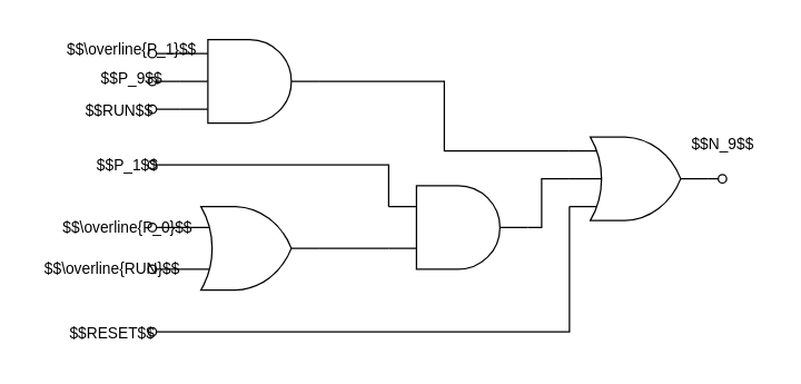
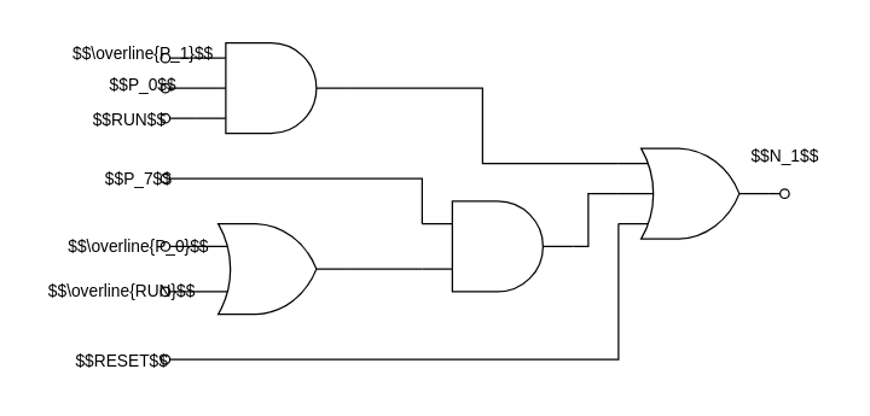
- <mxCell id="18" value="$$P_9$$" style="text;html=1;align=center;verticalAlign=middle;resizable=0;points=[];autosize=1;strokeColor=none;fillColor=none;fontSize=11;fontFamily=Helvetica;fontColor=default;" vertex="1" parent="1"><mxGeometry x="59" y="41" width="70" height="30" as="geometry" /></mxCell>
+ <mxCell id="18" value="$$P_0$$" style="text;html=1;align=center;verticalAlign=middle;resizable=0;points=[];autosize=1;strokeColor=none;fillColor=none;fontSize=11;fontFamily=Helvetica;fontColor=default;" vertex="1" parent="1"><mxGeometry x="59" y="41" width="70" height="30" as="geometry" /></mxCell>
- <mxCell id="24" value="$$N_9$$" style="text;html=1;align=center;verticalAlign=middle;resizable=0;points=[];autosize=1;strokeColor=none;fillColor=none;fontSize=11;fontFamily=Helvetica;fontColor=default;" vertex="1" parent="1"><mxGeometry x="484" y="88" width="70" height="30" as="geometry" /></mxCell>
+ <mxCell id="24" value="$$N_1$$" style="text;html=1;align=center;verticalAlign=middle;resizable=0;points=[];autosize=1;strokeColor=none;fillColor=none;fontSize=11;fontFamily=Helvetica;fontColor=default;" vertex="1" parent="1"><mxGeometry x="484" y="88" width="70" height="30" as="geometry" /></mxCell>
- <mxCell id="20" value="$$P_1$$" style="text;html=1;align=center;verticalAlign=middle;resizable=0;points=[];autosize=1;strokeColor=none;fillColor=none;fontSize=11;fontFamily=Helvetica;fontColor=default;" vertex="1" parent="1"><mxGeometry x="56" y="103" width="70" height="30" as="geometry" /></mxCell>
+ <mxCell id="20" value="$$P_7$$" style="text;html=1;align=center;verticalAlign=middle;resizable=0;points=[];autosize=1;strokeColor=none;fillColor=none;fontSize=11;fontFamily=Helvetica;fontColor=default;" vertex="1" parent="1"><mxGeometry x="56" y="103" width="70" height="30" as="geometry" /></mxCell>
